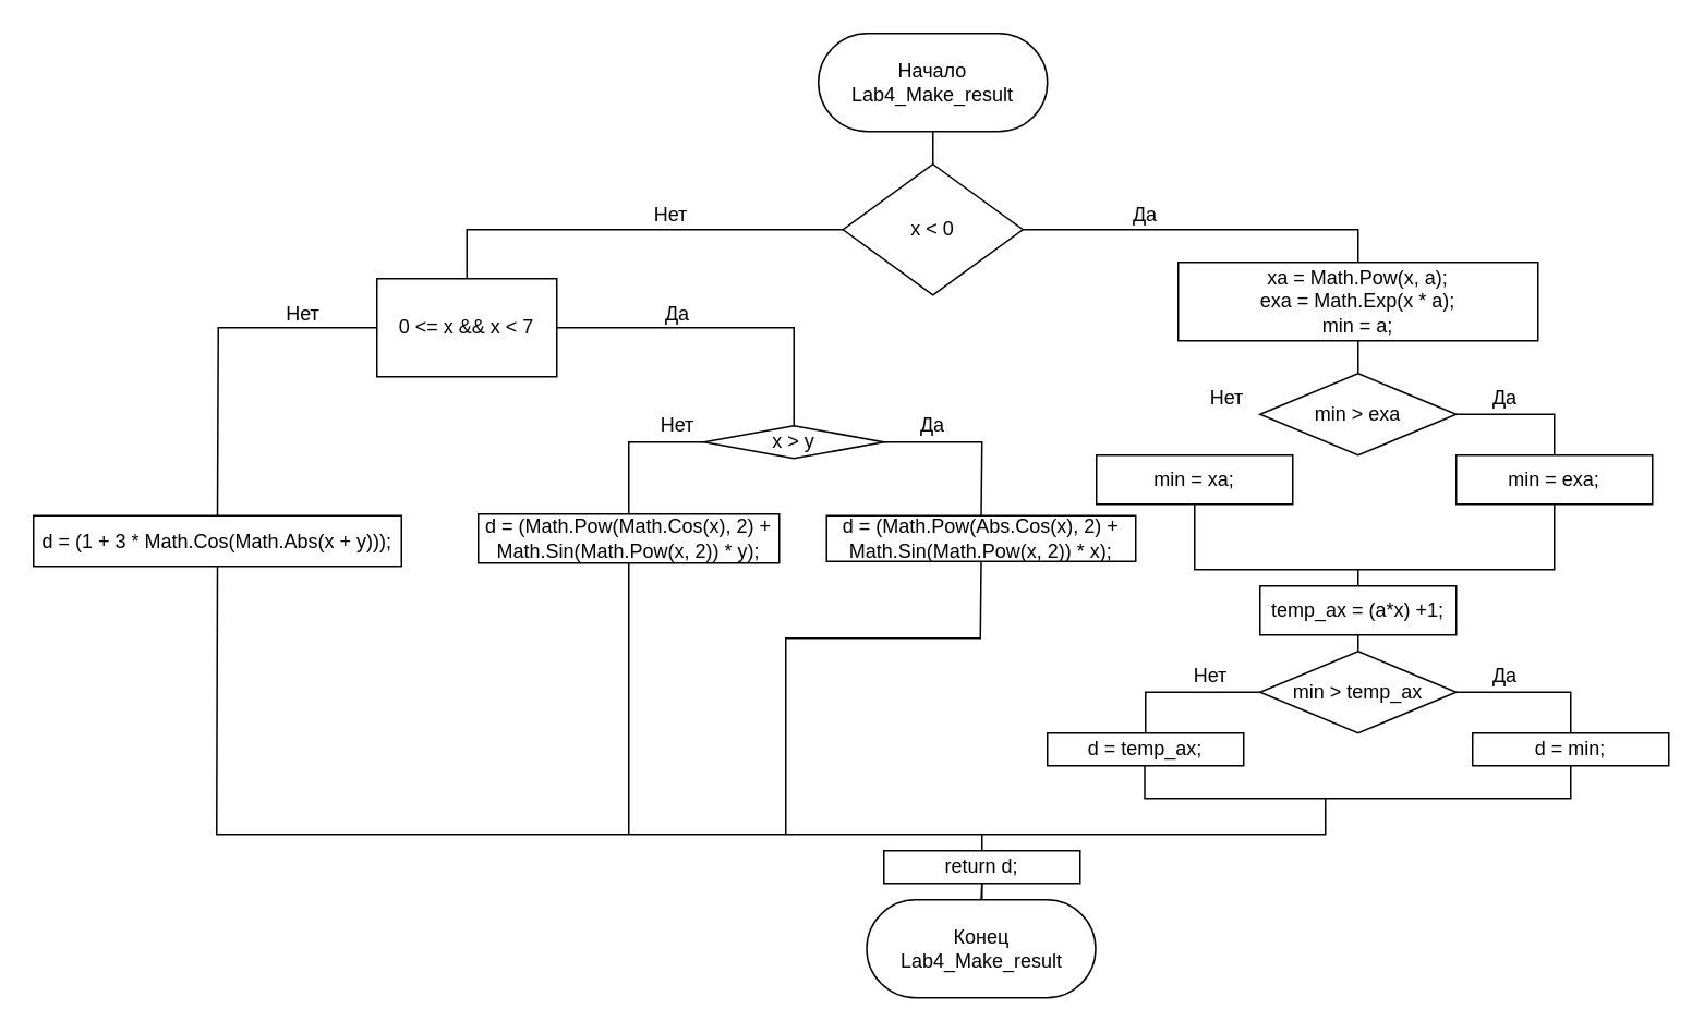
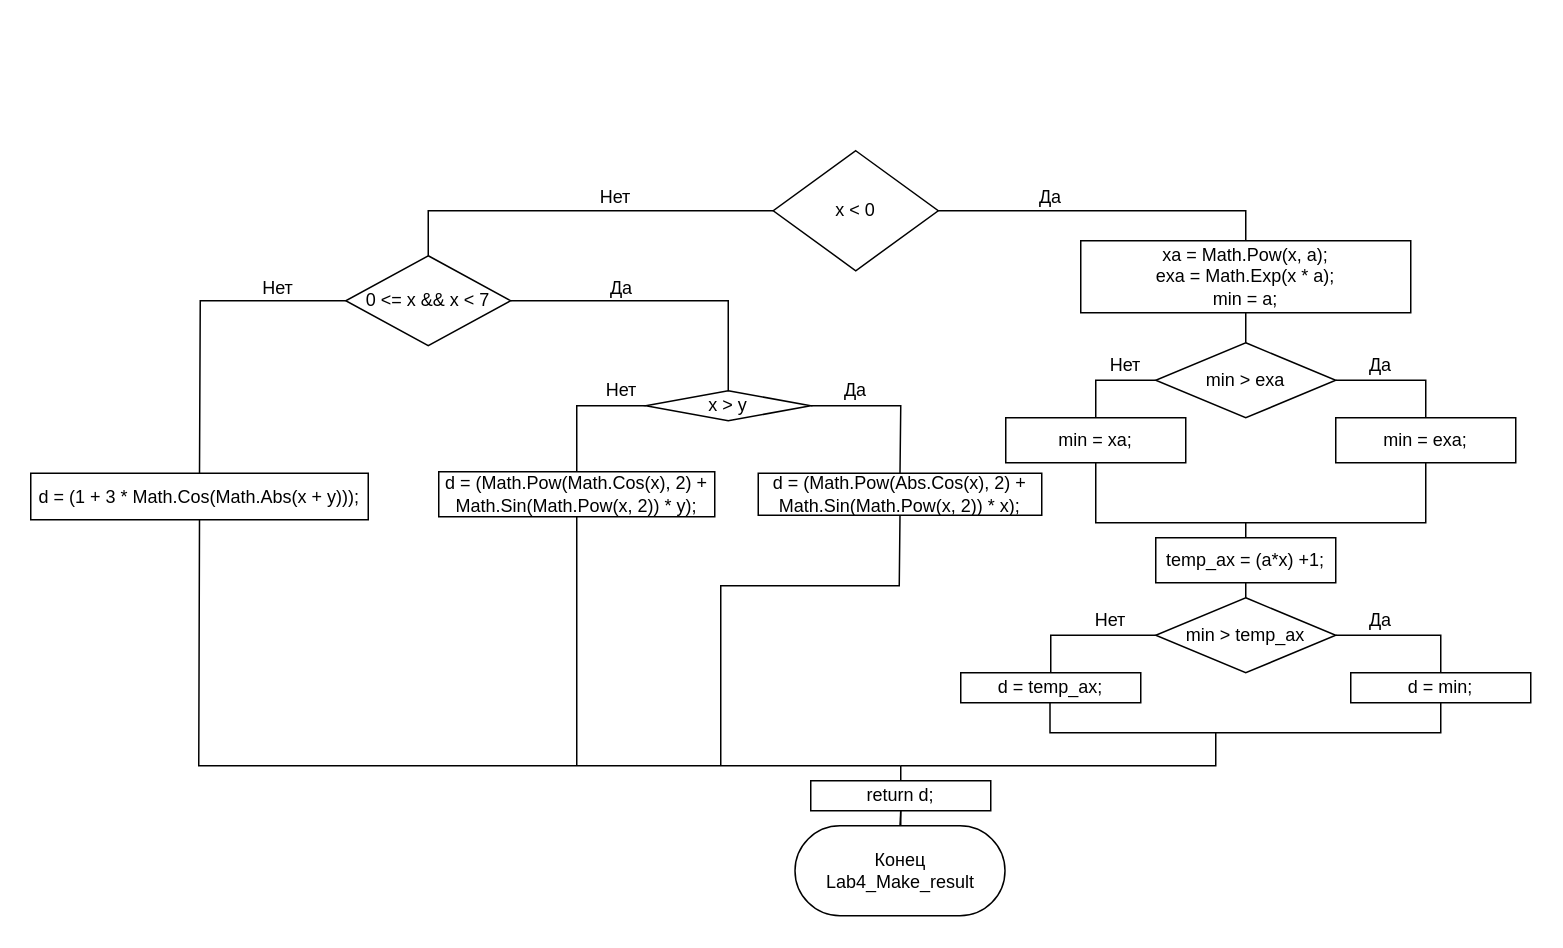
- <mxCell id="2" value="Начало&lt;br&gt;Lab4_Make_result" style="rounded=1;whiteSpace=wrap;html=1;arcSize=50;" parent="1" vertex="1"><mxGeometry x="500" y="20" width="140" height="60" as="geometry" /></mxCell>
- <mxCell id="28" value="" style="endArrow=none;html=1;rounded=0;exitX=0.5;exitY=0;exitDx=0;exitDy=0;entryX=0.5;entryY=1;entryDx=0;entryDy=0;" parent="1" source="3" target="2" edge="1"><mxGeometry width="50" height="50" relative="1" as="geometry"><mxPoint x="570" y="100" as="sourcePoint" /><mxPoint x="570" y="90" as="targetPoint" /></mxGeometry></mxCell>
- <mxCell id="4" value="0 &amp;lt;= x &amp;amp;&amp;amp; x &amp;lt; 7" style="whiteSpace=wrap;html=1;rounded=0;" parent="1" vertex="1"><mxGeometry x="230" y="170" width="110" height="60" as="geometry" /></mxCell>
+ <mxCell id="4" value="0 &amp;lt;= x &amp;amp;&amp;amp; x &amp;lt; 7" style="rhombus;whiteSpace=wrap;html=1;" parent="1" vertex="1"><mxGeometry x="230" y="170" width="110" height="60" as="geometry" /></mxCell>
+ <mxCell id="31" value="" style="endArrow=none;html=1;rounded=0;entryX=0;entryY=0.5;entryDx=0;entryDy=0;exitX=0.5;exitY=0;exitDx=0;exitDy=0;" parent="1" source="32" target="29" edge="1"><mxGeometry width="50" height="50" relative="1" as="geometry"><mxPoint x="730" y="278" as="sourcePoint" /><mxPoint x="720" y="288" as="targetPoint" /><Array as="points"><mxPoint x="730" y="253" /></Array></mxGeometry></mxCell>
